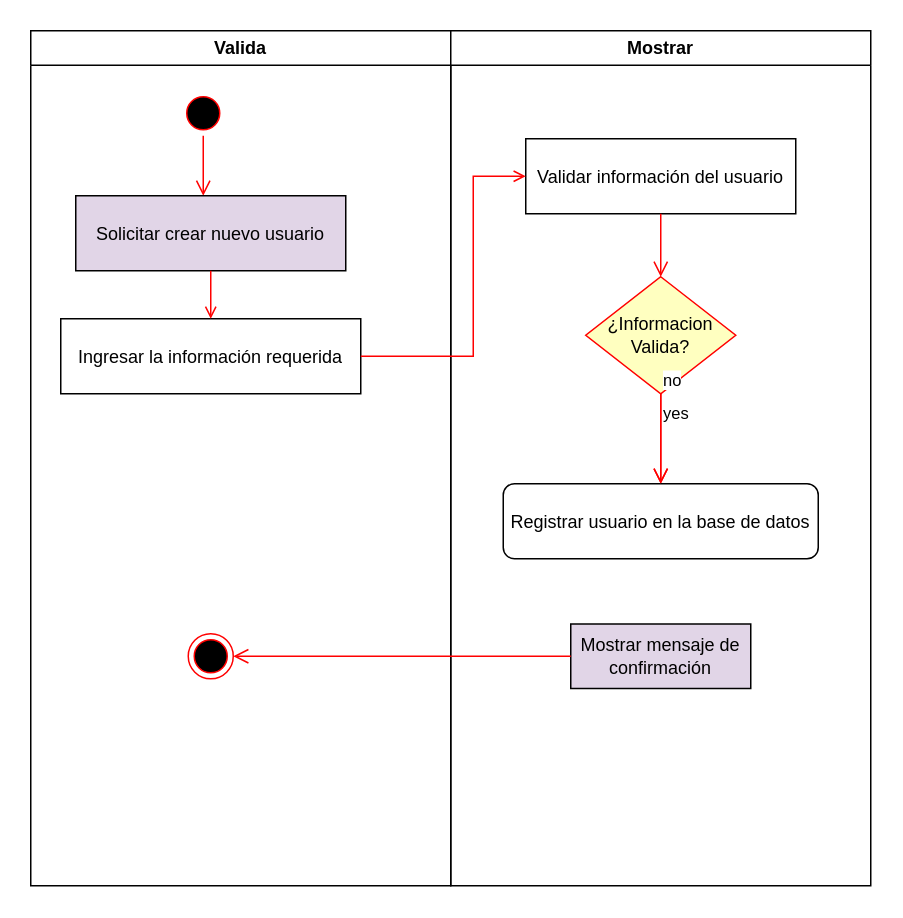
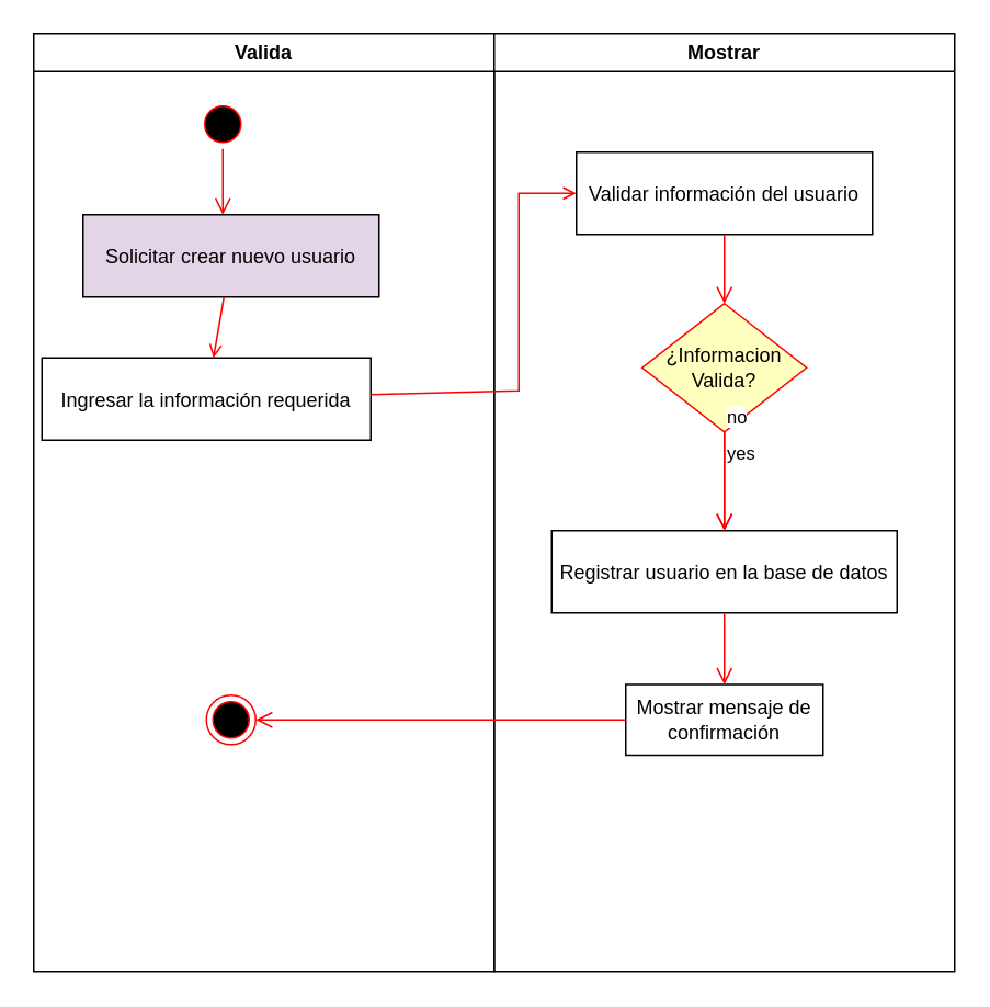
- <mxCell id="6" value="Ingresar la información requerida" style="" vertex="1" parent="2"><mxGeometry x="20" y="192" width="200" height="50" as="geometry" /></mxCell>
+ <mxCell id="6" value="Ingresar la información requerida" style="" vertex="1" parent="2"><mxGeometry x="5" y="197" width="200" height="50" as="geometry" /></mxCell>
- <mxCell id="13" value="Registrar usuario en la base de datos" style="rounded=1;" vertex="1" parent="10"><mxGeometry x="35" y="302" width="210" height="50" as="geometry" /></mxCell>
+ <mxCell id="13" value="Registrar usuario en la base de datos" style="" vertex="1" parent="10"><mxGeometry x="35" y="302" width="210" height="50" as="geometry" /></mxCell>
+ <mxCell id="16" value="" style="edgeStyle=elbowEdgeStyle;elbow=horizontal;verticalAlign=bottom;endArrow=open;endSize=8;strokeColor=#FF0000;endFill=1;rounded=0;exitX=0.5;exitY=1;exitDx=0;exitDy=0;" edge="1" parent="10" source="13" target="14"><mxGeometry x="-345" y="-88" as="geometry"><mxPoint x="-150" y="130" as="targetPoint" /><mxPoint x="95" y="362" as="sourcePoint" /></mxGeometry></mxCell>
- <mxCell id="14" value="Mostrar mensaje de confirmación" style="whiteSpace=wrap;html=1;fillColor=#e1d5e7;" vertex="1" parent="10"><mxGeometry x="80" y="395.5" width="120" height="43" as="geometry" /></mxCell>
+ <mxCell id="14" value="Mostrar mensaje de confirmación" style="whiteSpace=wrap;html=1;" vertex="1" parent="10"><mxGeometry x="80" y="395.5" width="120" height="43" as="geometry" /></mxCell>
